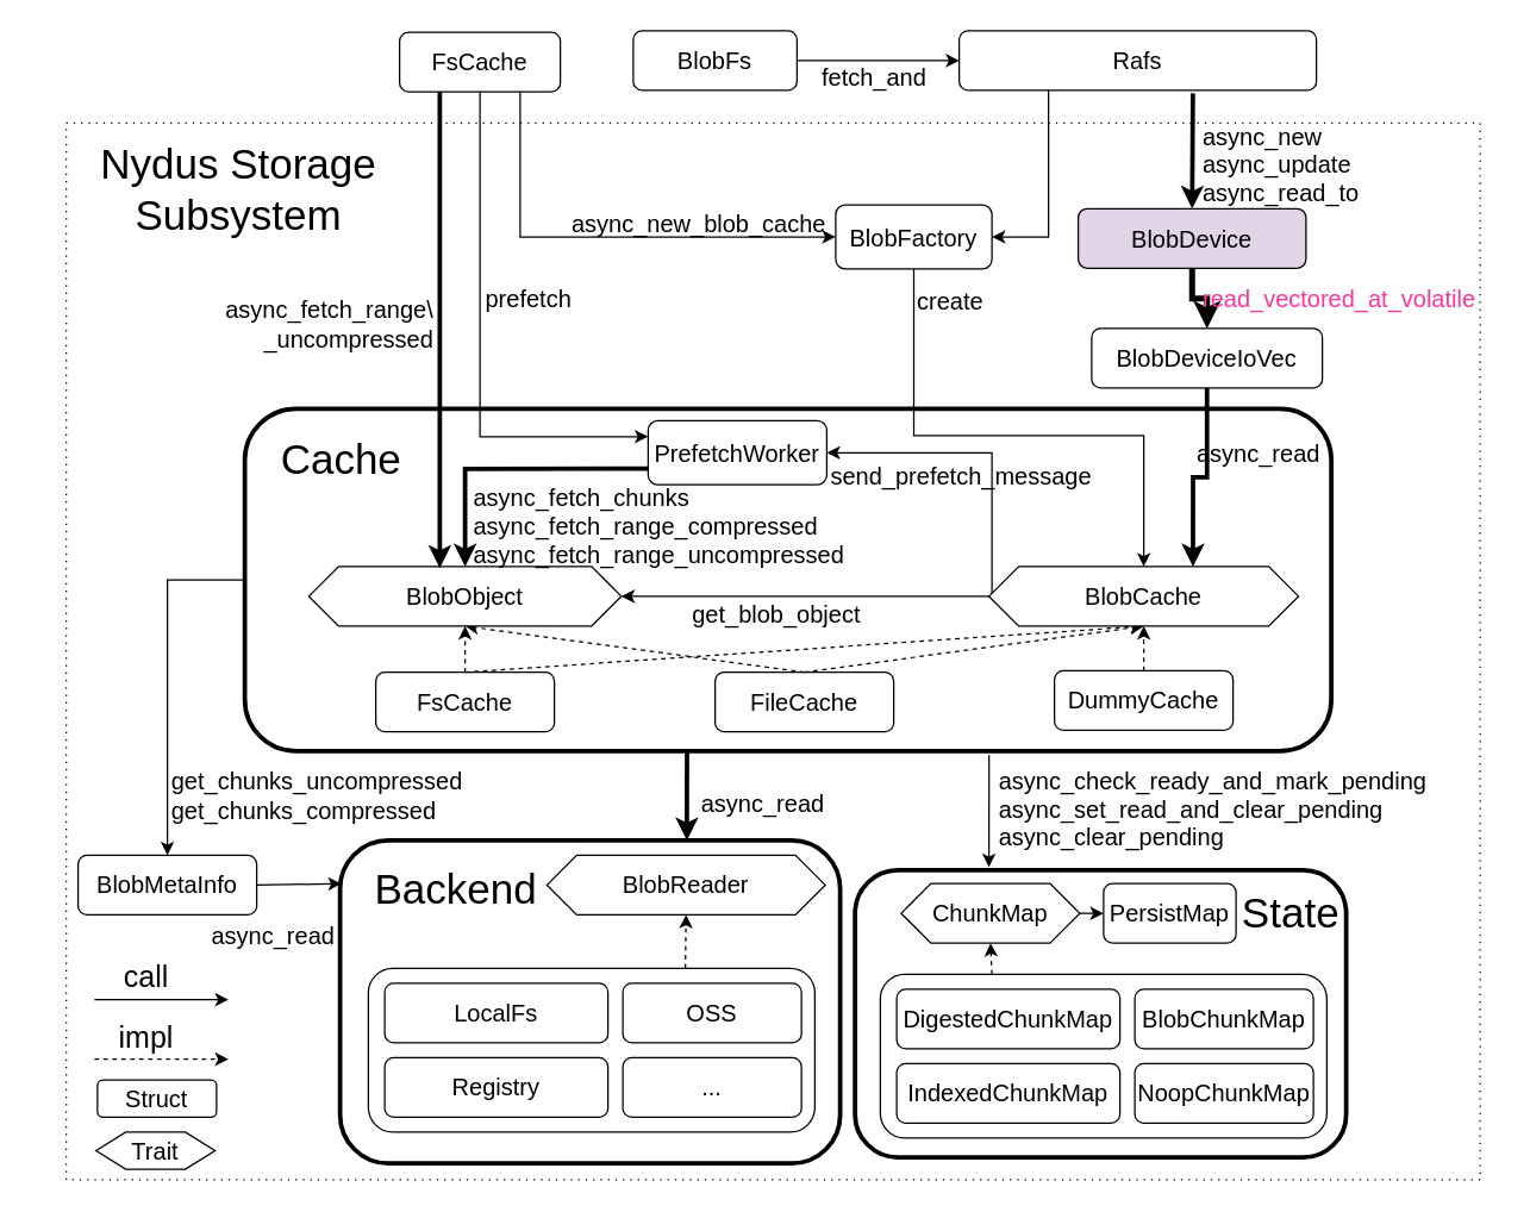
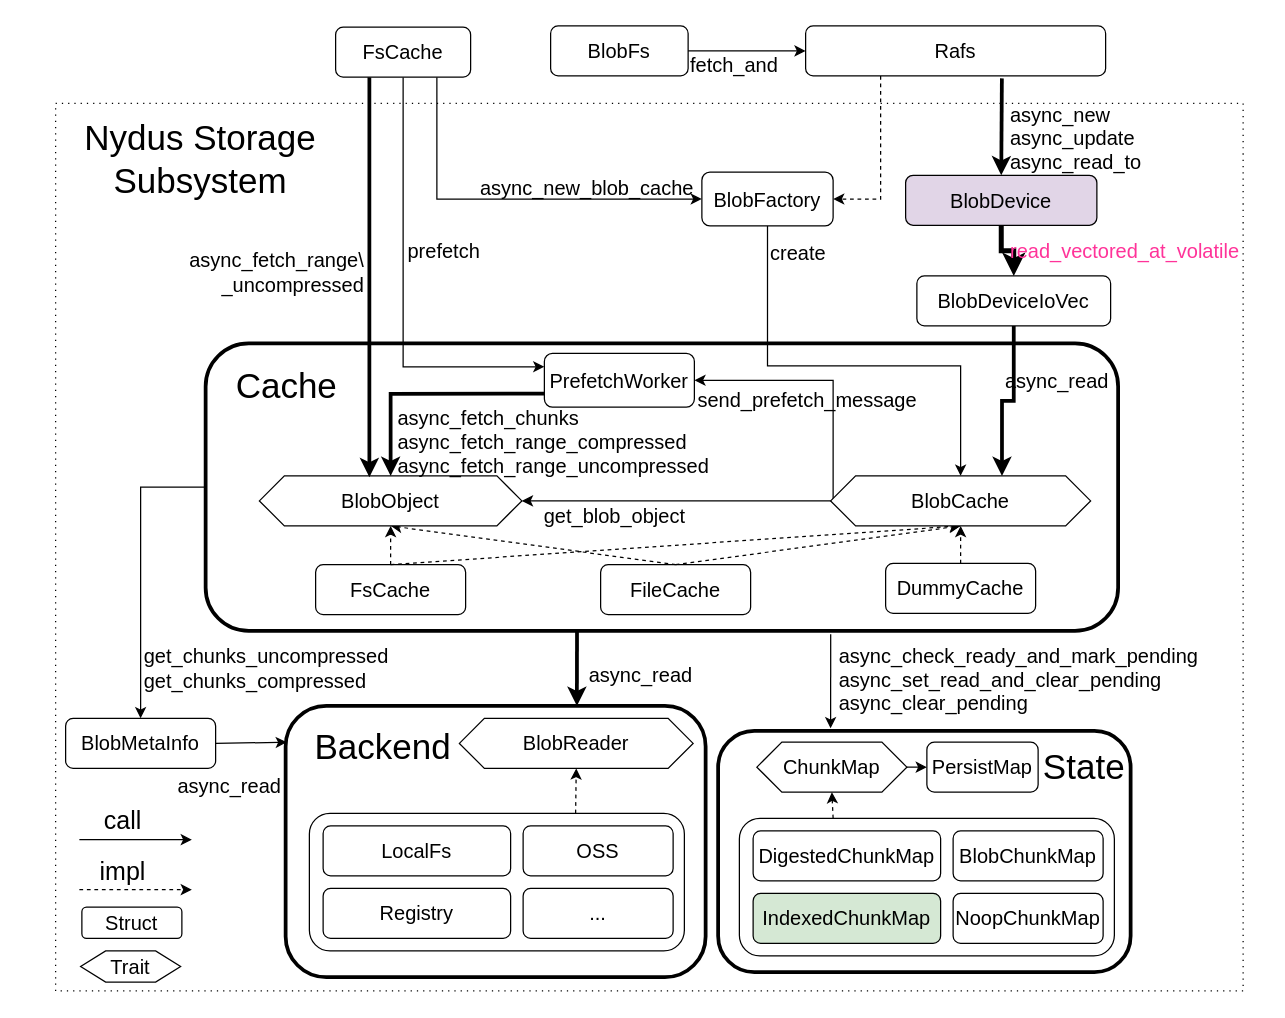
- <mxCell id="52" value="BlobFs" style="rounded=1;whiteSpace=wrap;html=1;fontSize=16;" vertex="1" parent="1"><mxGeometry x="425" y="20" width="110" height="40" as="geometry" /></mxCell>
+ <mxCell id="52" value="BlobFs" style="rounded=1;whiteSpace=wrap;html=1;fontSize=16;" vertex="1" parent="1"><mxGeometry x="440" y="20" width="110" height="40" as="geometry" /></mxCell>
- <mxCell id="7" style="edgeStyle=orthogonalEdgeStyle;rounded=0;orthogonalLoop=1;jettySize=auto;html=1;exitX=0.25;exitY=1;exitDx=0;exitDy=0;entryX=1;entryY=0.5;entryDx=0;entryDy=0;fontSize=20;strokeWidth=1;" edge="1" parent="1" source="8" target="72"><mxGeometry relative="1" as="geometry" /></mxCell>
+ <mxCell id="7" style="edgeStyle=orthogonalEdgeStyle;rounded=0;orthogonalLoop=1;jettySize=auto;html=1;exitX=0.25;exitY=1;exitDx=0;exitDy=0;entryX=1;entryY=0.5;entryDx=0;entryDy=0;fontSize=20;strokeWidth=1;dashed=1;" edge="1" parent="1" source="8" target="72"><mxGeometry relative="1" as="geometry" /></mxCell>
- <mxCell id="17" value="get_blob_object" style="text;html=1;strokeColor=none;fillColor=none;align=left;verticalAlign=middle;whiteSpace=wrap;rounded=0;fontSize=16;" vertex="1" parent="1"><mxGeometry x="462.5" y="392" width="125" height="40" as="geometry" /></mxCell>
+ <mxCell id="17" value="get_blob_object" style="text;html=1;strokeColor=none;fillColor=none;align=left;verticalAlign=middle;whiteSpace=wrap;rounded=0;fontSize=16;" vertex="1" parent="1"><mxGeometry x="432.5" y="392" width="125" height="40" as="geometry" /></mxCell>
- <mxCell id="37" value="IndexedChunkMap" style="rounded=1;whiteSpace=wrap;html=1;fontSize=16;" vertex="1" parent="1"><mxGeometry x="602" y="714" width="150" height="40" as="geometry" /></mxCell>
+ <mxCell id="37" value="IndexedChunkMap" style="rounded=1;whiteSpace=wrap;html=1;fontSize=16;fillColor=#d5e8d4;" vertex="1" parent="1"><mxGeometry x="602" y="714" width="150" height="40" as="geometry" /></mxCell>
